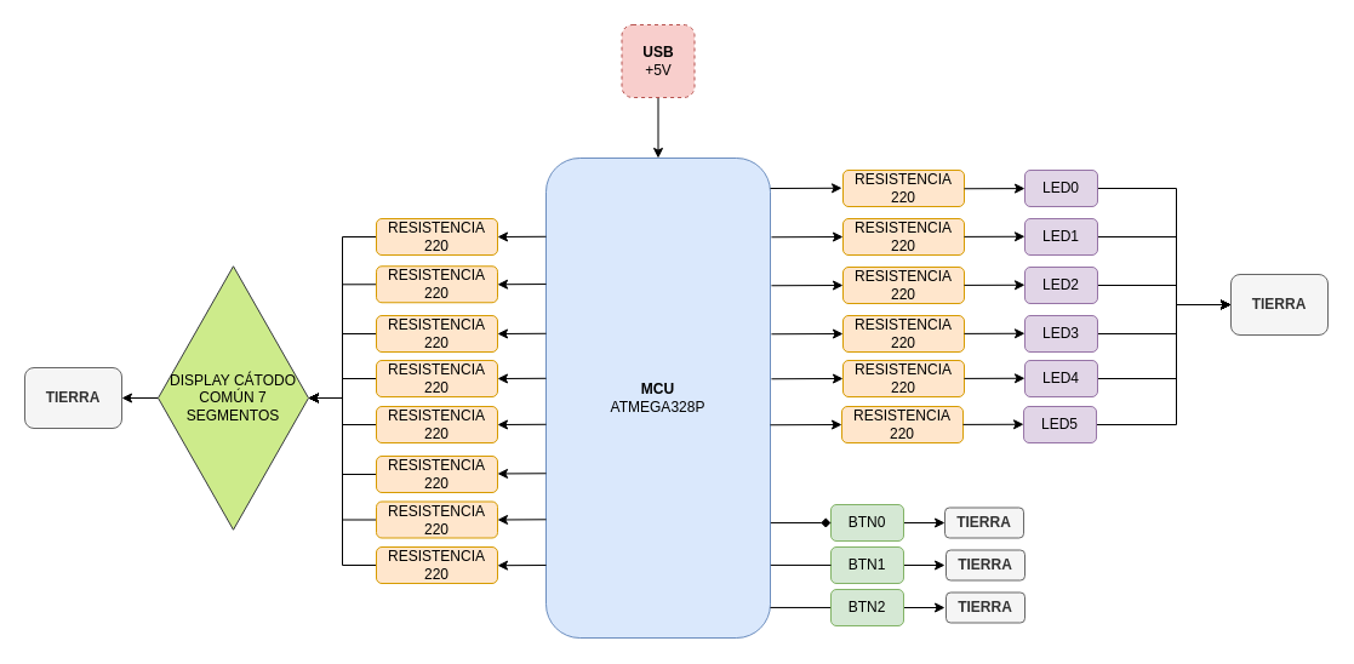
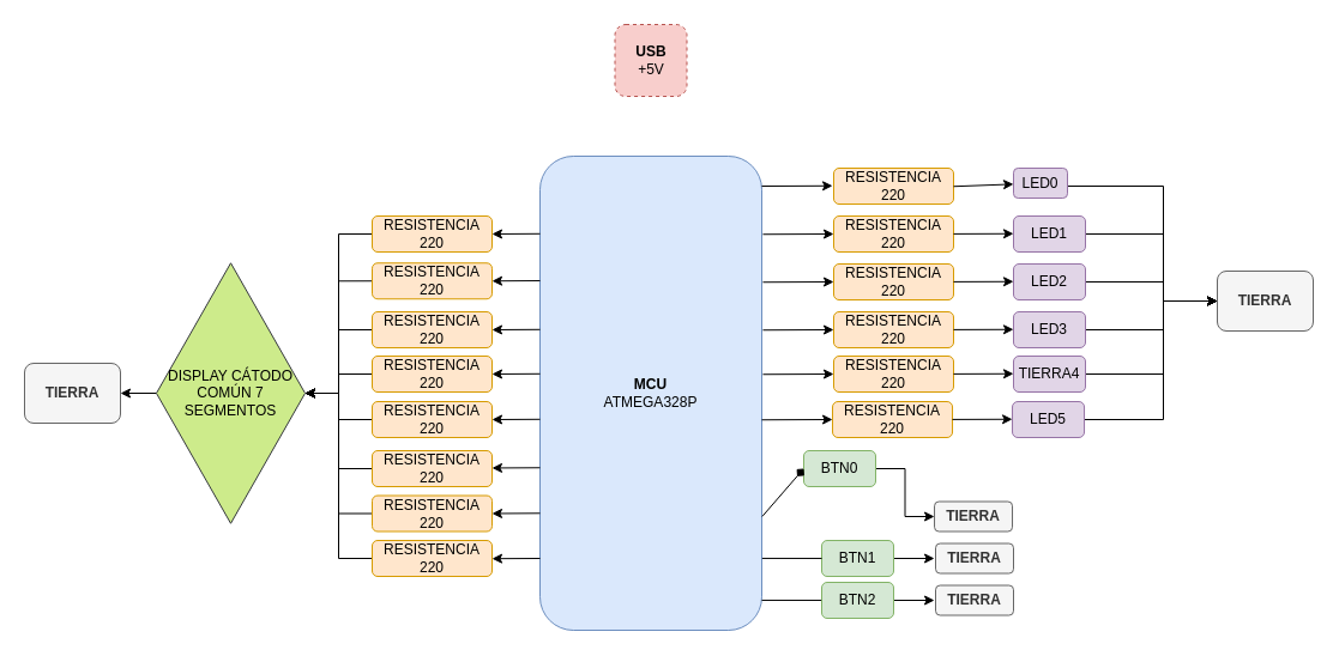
- <mxCell id="2" style="edgeStyle=orthogonalEdgeStyle;rounded=0;orthogonalLoop=1;jettySize=auto;html=1;exitX=0.5;exitY=1;exitDx=0;exitDy=0;entryX=0.5;entryY=0;entryDx=0;entryDy=0;" edge="1" parent="1" source="3" target="4"><mxGeometry relative="1" as="geometry" /></mxCell>
- <mxCell id="6" value="LED0" style="text;html=1;strokeColor=#9673a6;fillColor=#e1d5e7;align=center;verticalAlign=middle;whiteSpace=wrap;rounded=1;" vertex="1" parent="1"><mxGeometry x="845" y="140" width="60" height="30" as="geometry" /></mxCell>
+ <mxCell id="6" value="LED0" style="text;html=1;strokeColor=#9673a6;fillColor=#e1d5e7;align=center;verticalAlign=middle;whiteSpace=wrap;rounded=1;" vertex="1" parent="1"><mxGeometry x="845" y="140" width="45" height="25" as="geometry" /></mxCell>
- <mxCell id="27" value="LED4" style="text;html=1;strokeColor=#9673a6;fillColor=#e1d5e7;align=center;verticalAlign=middle;whiteSpace=wrap;rounded=1;" vertex="1" parent="1"><mxGeometry x="845" y="297" width="60" height="30" as="geometry" /></mxCell>
+ <mxCell id="27" value="TIERRA4" style="text;html=1;strokeColor=#9673a6;fillColor=#e1d5e7;align=center;verticalAlign=middle;whiteSpace=wrap;rounded=1;" vertex="1" parent="1"><mxGeometry x="845" y="297" width="60" height="30" as="geometry" /></mxCell>
- <mxCell id="37" value="BTN0" style="text;html=1;strokeColor=#82b366;fillColor=#d5e8d4;align=center;verticalAlign=middle;whiteSpace=wrap;rounded=1;" vertex="1" parent="1"><mxGeometry x="685" y="416" width="60" height="30" as="geometry" /></mxCell>
+ <mxCell id="37" value="BTN0" style="text;html=1;strokeColor=#82b366;fillColor=#d5e8d4;align=center;verticalAlign=middle;whiteSpace=wrap;rounded=1;" vertex="1" parent="1"><mxGeometry x="670" y="376" width="60" height="30" as="geometry" /></mxCell>
